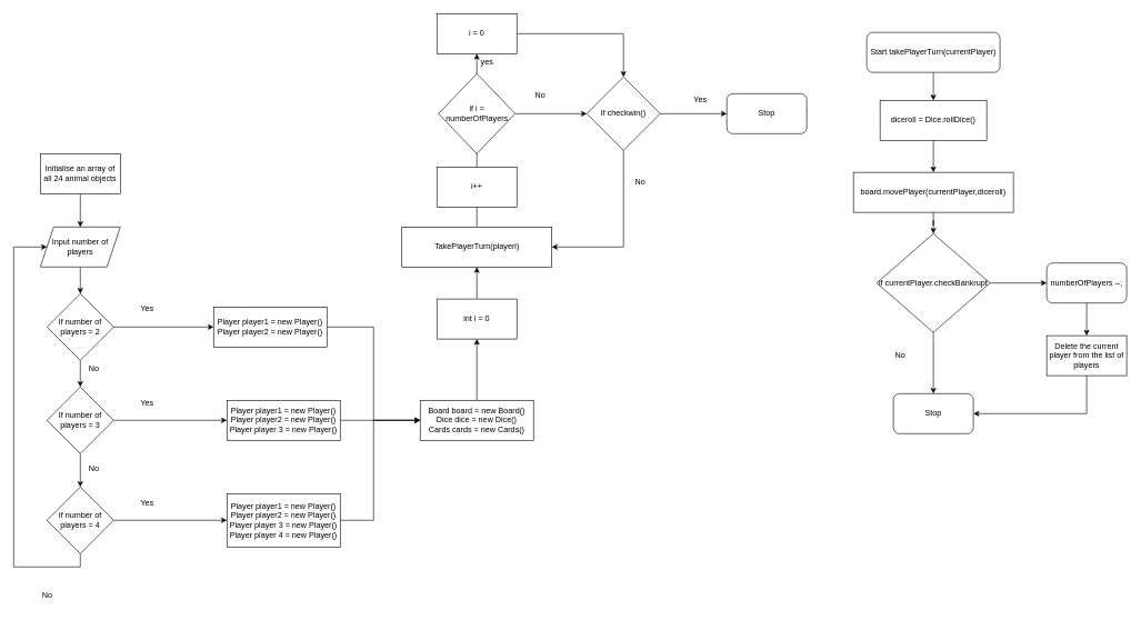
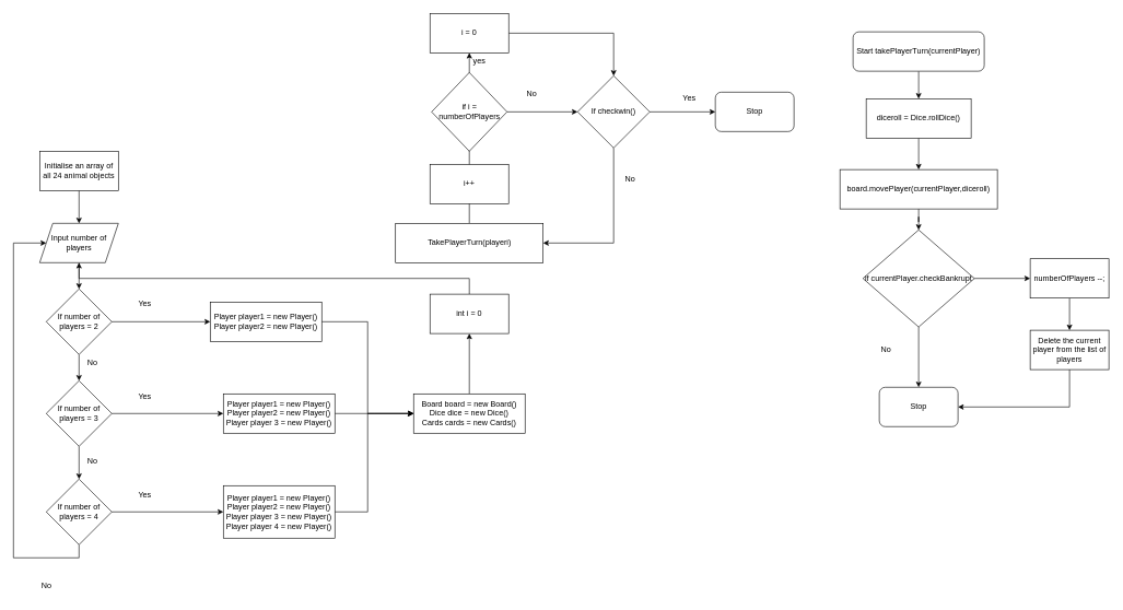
- <mxCell id="29" style="edgeStyle=orthogonalEdgeStyle;rounded=0;orthogonalLoop=1;jettySize=auto;html=1;exitX=0.5;exitY=0;exitDx=0;exitDy=0;entryX=0.5;entryY=1;entryDx=0;entryDy=0;" edge="1" parent="1" source="30" target="32"><mxGeometry relative="1" as="geometry" /></mxCell>
+ <mxCell id="29" style="edgeStyle=orthogonalEdgeStyle;rounded=0;orthogonalLoop=1;jettySize=auto;html=1;exitX=0.5;exitY=0;exitDx=0;exitDy=0;" edge="1" parent="1" source="30" target="5"><mxGeometry relative="1" as="geometry" /></mxCell>
- <mxCell id="58" value="numberOfPlayers --;" style="whiteSpace=wrap;html=1;rounded=1;" vertex="1" parent="1"><mxGeometry x="1570" y="394" width="120" height="60" as="geometry" /></mxCell>
+ <mxCell id="58" value="numberOfPlayers --;" style="rounded=0;whiteSpace=wrap;html=1;" vertex="1" parent="1"><mxGeometry x="1570" y="394" width="120" height="60" as="geometry" /></mxCell>
